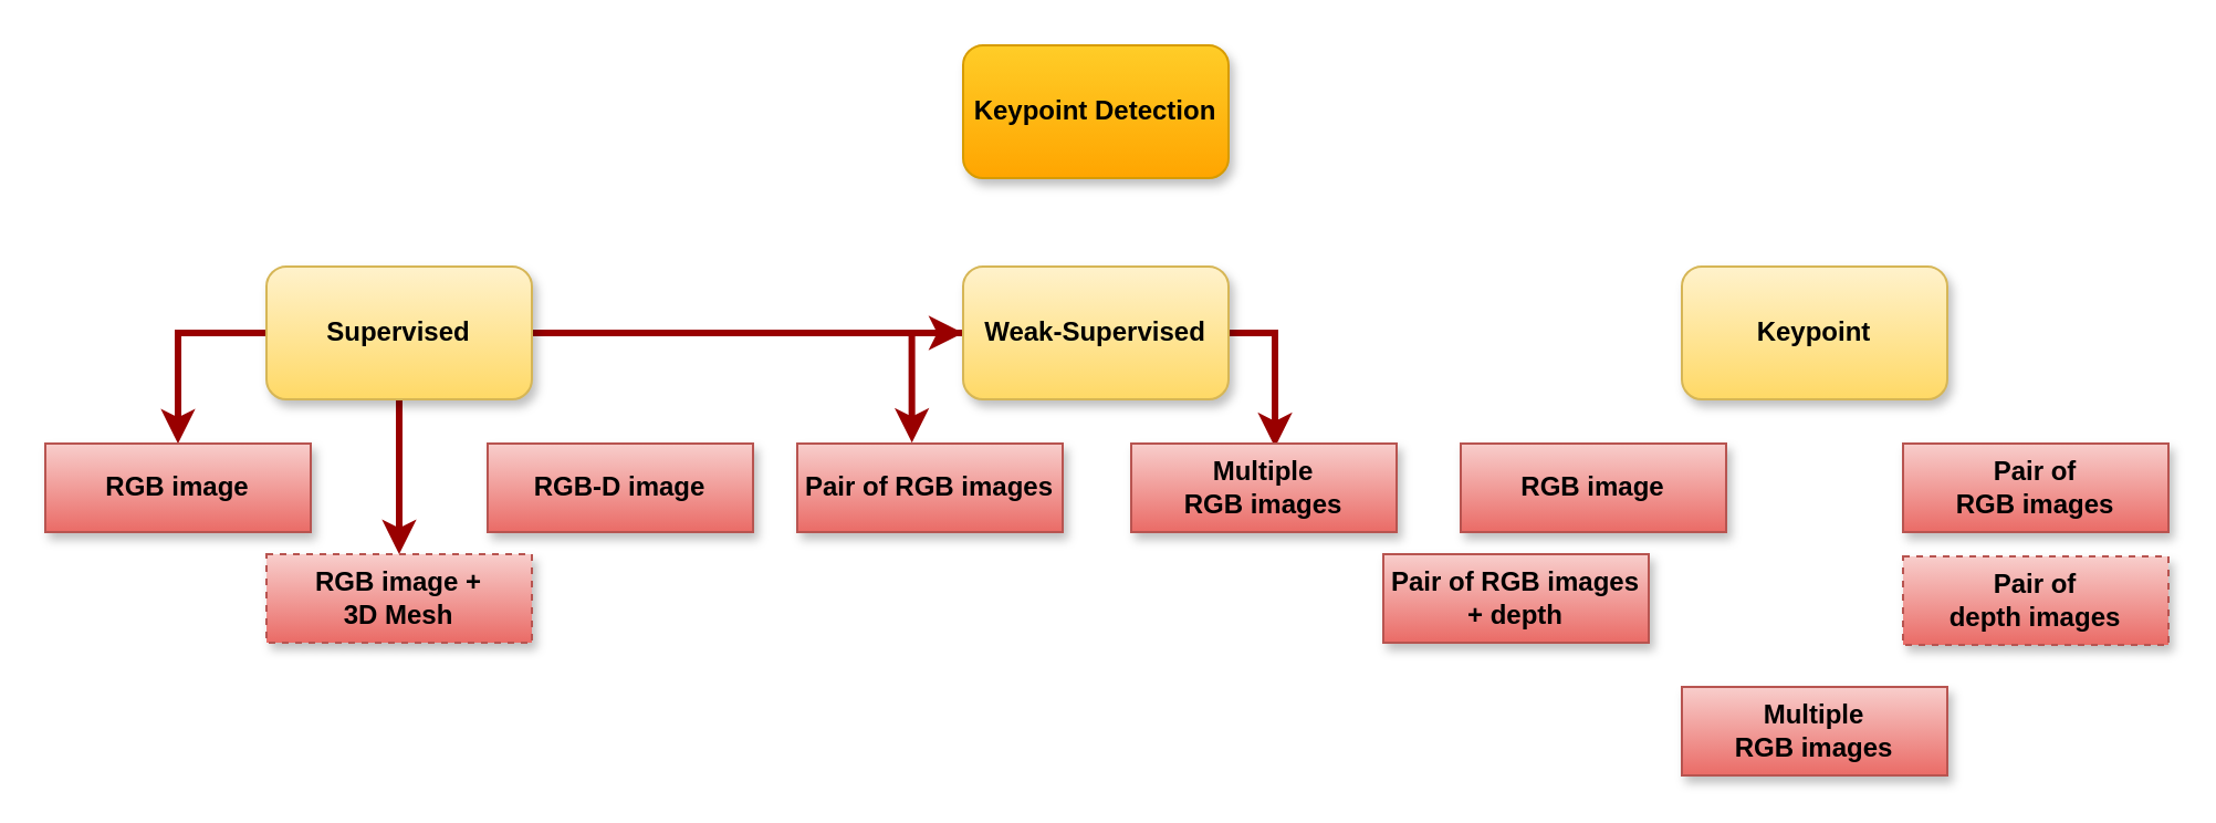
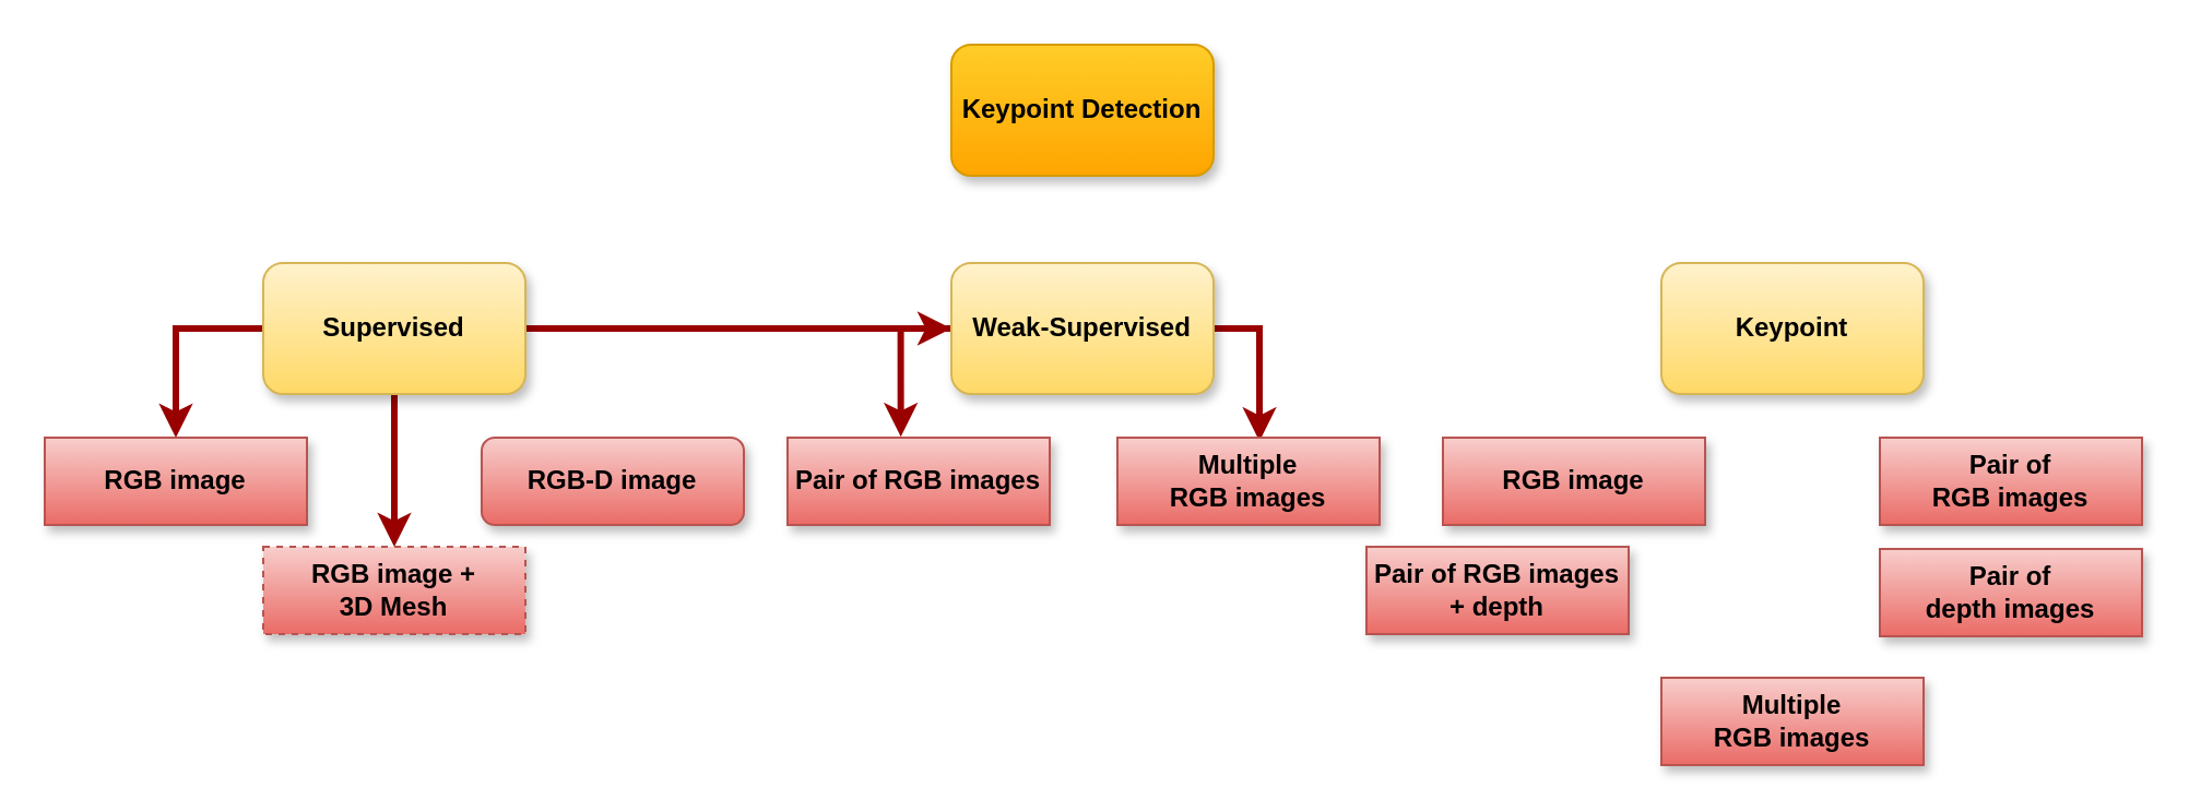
- <mxCell id="12" value="RGB-D image" style="rounded=0;whiteSpace=wrap;html=1;gradientColor=#ea6b66;fillColor=#f8cecc;strokeColor=#b85450;fontStyle=1;shadow=1;" vertex="1" parent="1"><mxGeometry x="220" y="200" width="120" height="40" as="geometry" /></mxCell>
+ <mxCell id="12" value="RGB-D image" style="whiteSpace=wrap;html=1;gradientColor=#ea6b66;fillColor=#f8cecc;strokeColor=#b85450;fontStyle=1;shadow=1;rounded=1;" vertex="1" parent="1"><mxGeometry x="220" y="200" width="120" height="40" as="geometry" /></mxCell>
- <mxCell id="19" value="&lt;div&gt;Pair of &lt;br&gt;&lt;/div&gt;&lt;div&gt;depth images&lt;/div&gt;" style="rounded=0;whiteSpace=wrap;html=1;gradientColor=#ea6b66;fillColor=#f8cecc;strokeColor=#b85450;fontStyle=1;shadow=1;dashed=1;" vertex="1" parent="1"><mxGeometry x="860" y="251" width="120" height="40" as="geometry" /></mxCell>
+ <mxCell id="19" value="&lt;div&gt;Pair of &lt;br&gt;&lt;/div&gt;&lt;div&gt;depth images&lt;/div&gt;" style="rounded=0;whiteSpace=wrap;html=1;gradientColor=#ea6b66;fillColor=#f8cecc;strokeColor=#b85450;fontStyle=1;shadow=1;" vertex="1" parent="1"><mxGeometry x="860" y="251" width="120" height="40" as="geometry" /></mxCell>
